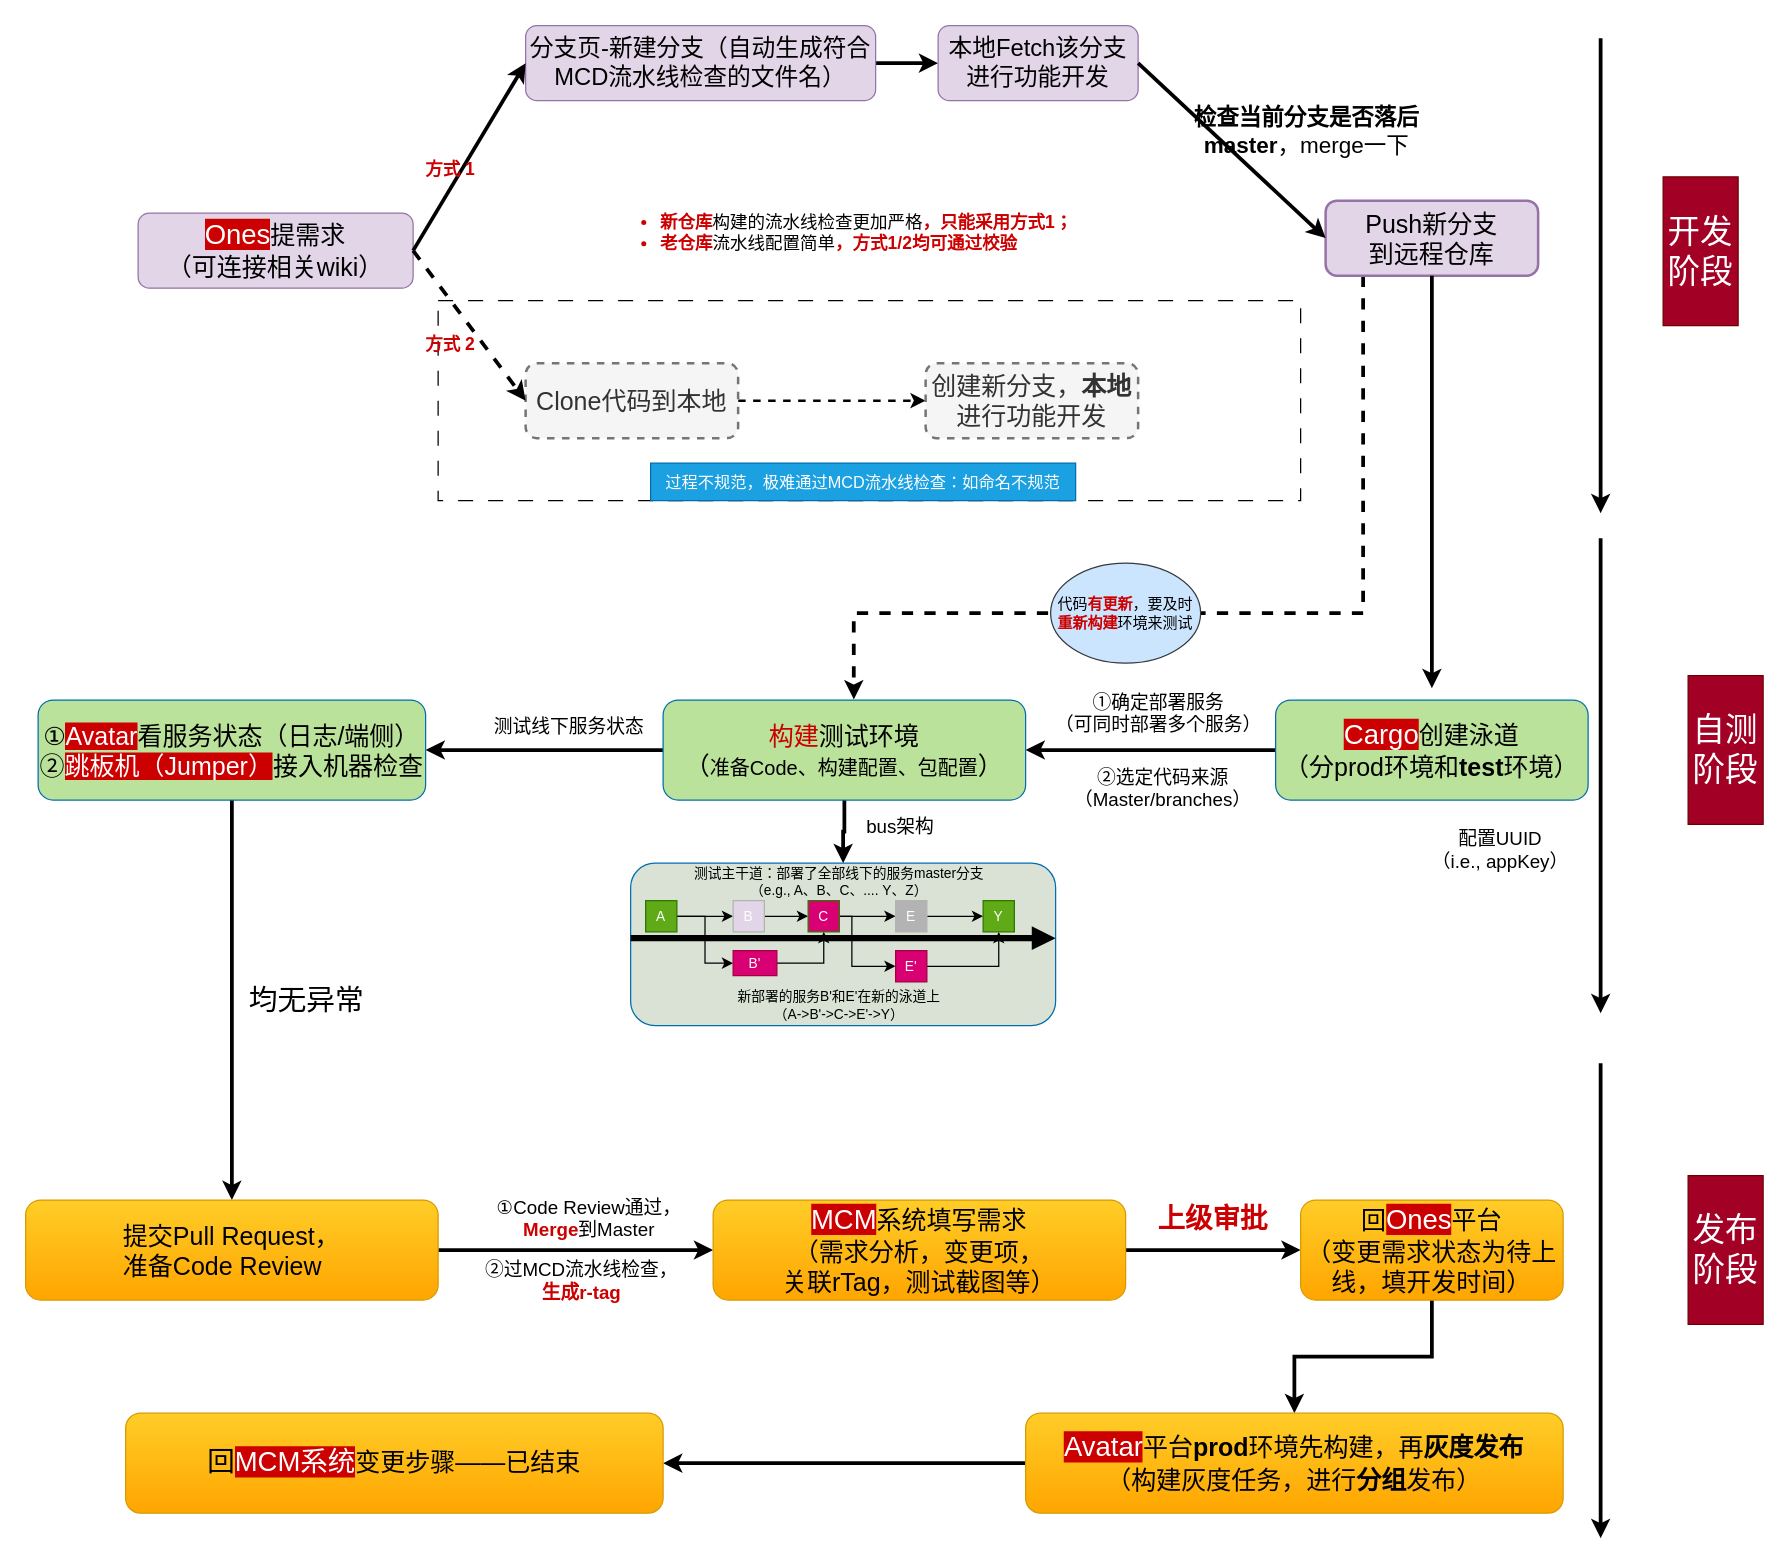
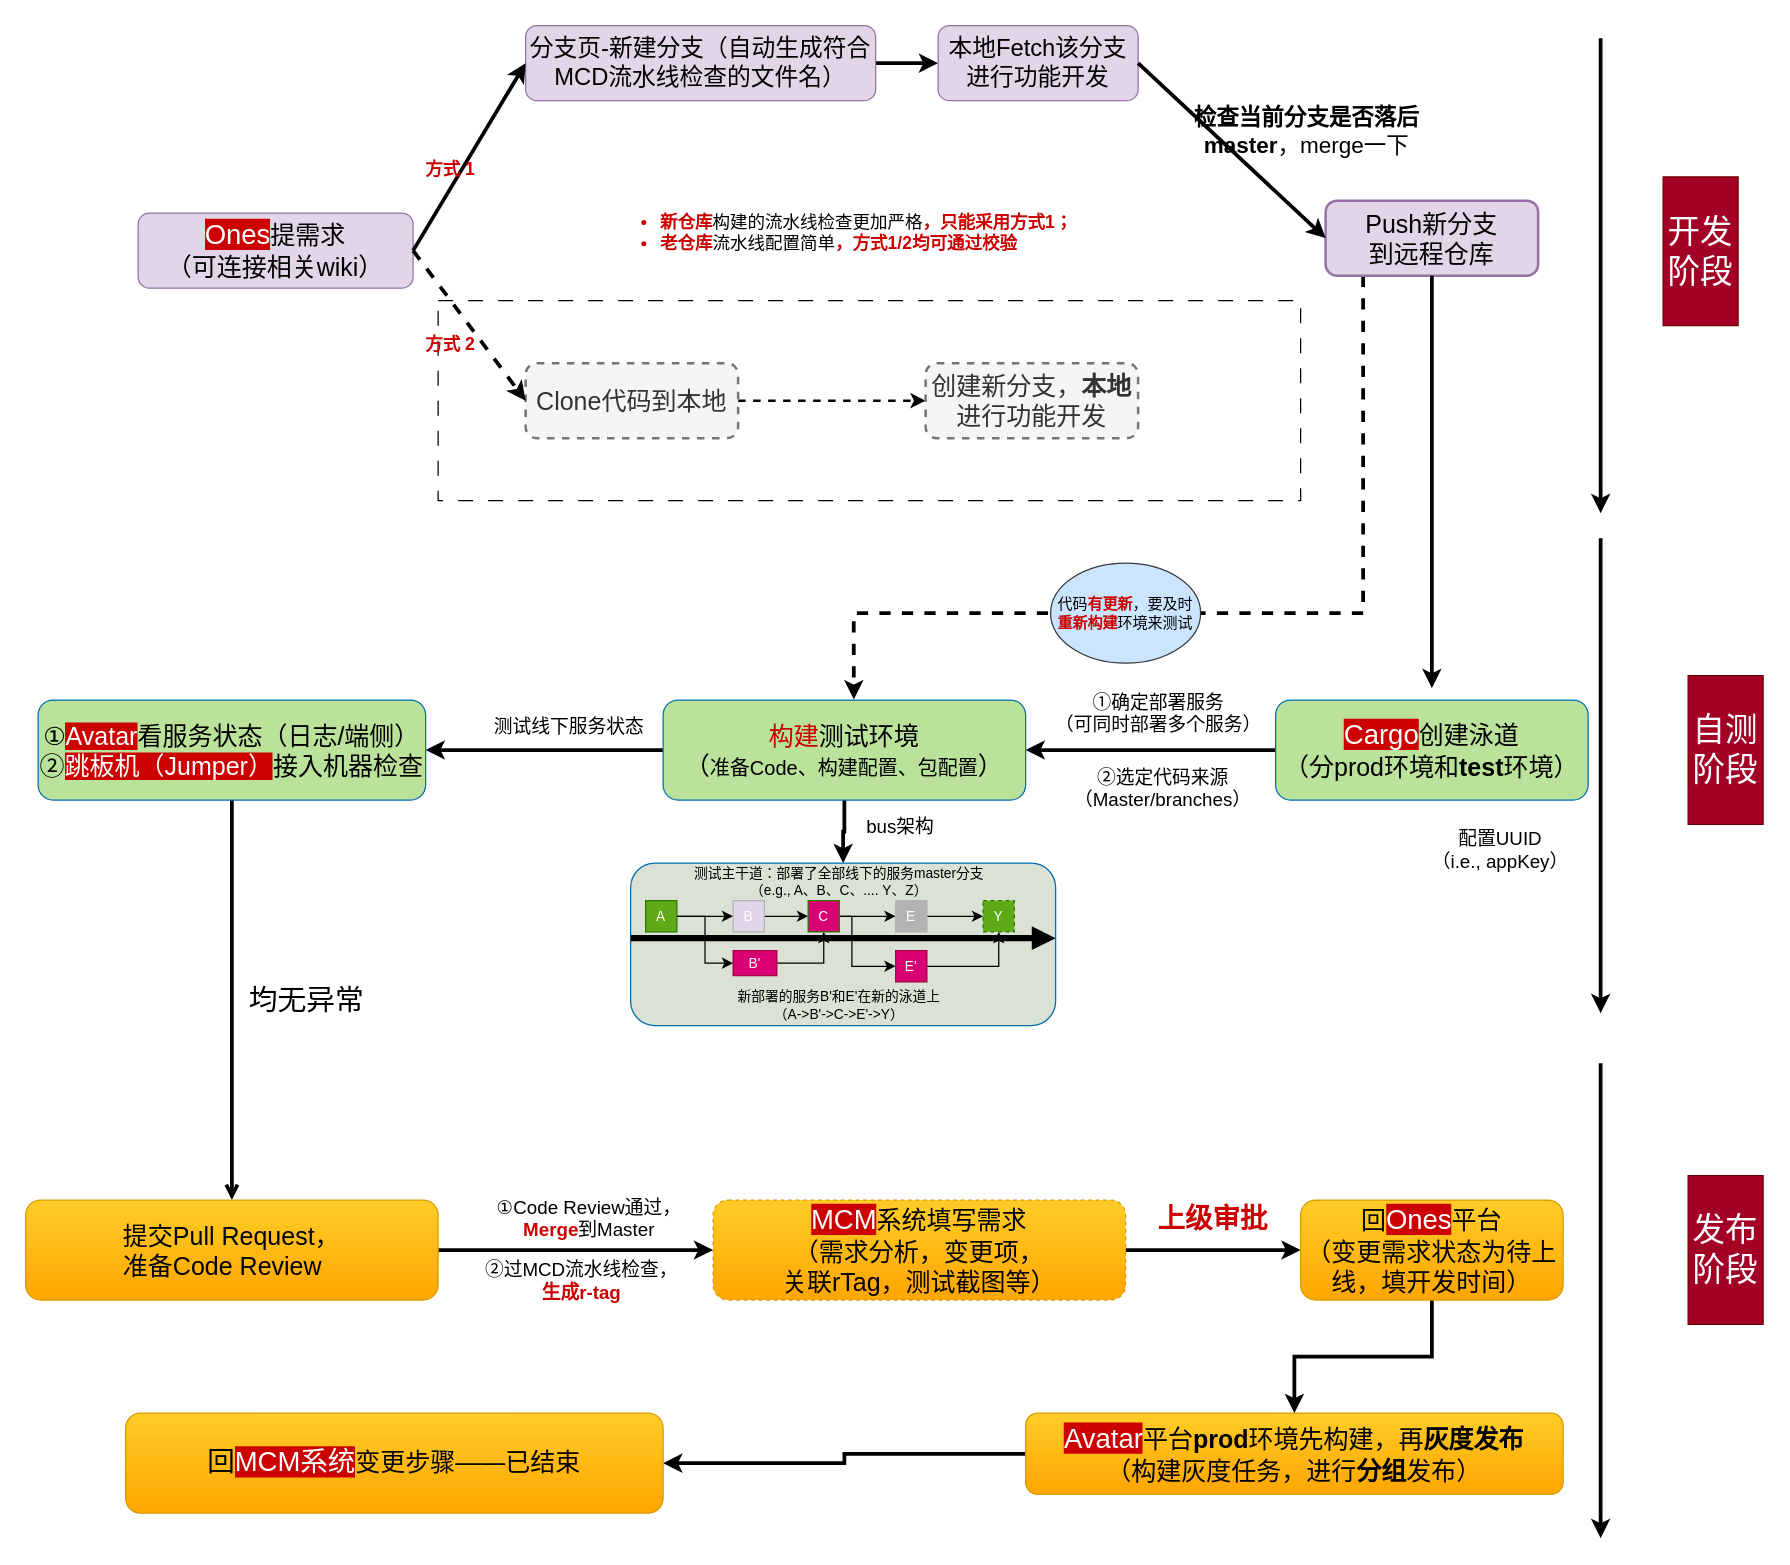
- <mxCell id="15" value="&lt;font style=&quot;font-size: 13px;&quot;&gt;过程不规范，极难通过MCD流水线检查：如命名不规范&lt;/font&gt;" style="text;html=1;strokeColor=#006EAF;fillColor=#1ba1e2;align=center;verticalAlign=middle;whiteSpace=wrap;rounded=0;fontColor=#ffffff;" vertex="1" parent="1"><mxGeometry x="520" y="370" width="340" height="30" as="geometry" /></mxCell>
- <mxCell id="49" value="&lt;span style=&quot;font-size: 11px;&quot;&gt;Y&lt;/span&gt;" style="rounded=0;whiteSpace=wrap;html=1;fillColor=#60a917;fontColor=#ffffff;strokeColor=#2D7600;fontSize=11;" vertex="1" parent="1"><mxGeometry x="786" y="720" width="25" height="25" as="geometry" /></mxCell>
+ <mxCell id="49" value="&lt;span style=&quot;font-size: 11px;&quot;&gt;Y&lt;/span&gt;" style="rounded=0;whiteSpace=wrap;html=1;fillColor=#60a917;fontColor=#ffffff;strokeColor=#2D7600;fontSize=11;dashed=1;" vertex="1" parent="1"><mxGeometry x="786" y="720" width="25" height="25" as="geometry" /></mxCell>
- <mxCell id="55" style="edgeStyle=orthogonalEdgeStyle;rounded=0;orthogonalLoop=1;jettySize=auto;html=1;strokeWidth=3;entryX=0.5;entryY=0;entryDx=0;entryDy=0;" edge="1" parent="1" source="56" target="61"><mxGeometry relative="1" as="geometry"><mxPoint x="185" y="959.5" as="targetPoint" /></mxGeometry></mxCell>
+ <mxCell id="55" style="edgeStyle=orthogonalEdgeStyle;rounded=0;orthogonalLoop=1;jettySize=auto;html=1;strokeWidth=3;entryX=0.5;entryY=0;entryDx=0;entryDy=0;endArrow=open;" edge="1" parent="1" source="56" target="61"><mxGeometry relative="1" as="geometry"><mxPoint x="185" y="959.5" as="targetPoint" /></mxGeometry></mxCell>
- <mxCell id="63" value="&lt;div style=&quot;&quot;&gt;&lt;font color=&quot;#ffffff&quot; style=&quot;font-size: 22px; background-color: rgb(204, 0, 0);&quot;&gt;MCM&lt;/font&gt;&lt;span style=&quot;font-size: 20px;&quot;&gt;系统填写需求&lt;/span&gt;&lt;/div&gt;&lt;div style=&quot;&quot;&gt;&lt;span style=&quot;font-size: 20px;&quot;&gt;（需求分析，变更项，&lt;/span&gt;&lt;/div&gt;&lt;div style=&quot;&quot;&gt;&lt;span style=&quot;font-size: 20px;&quot;&gt;关联rTag，测试截图等）&lt;/span&gt;&lt;/div&gt;" style="rounded=1;whiteSpace=wrap;html=1;fillColor=#ffcd28;strokeColor=#d79b00;gradientColor=#ffa500;gradientDirection=south;align=center;" vertex="1" parent="1"><mxGeometry x="570" y="959.5" width="330" height="80" as="geometry" /></mxCell>
+ <mxCell id="63" value="&lt;div style=&quot;&quot;&gt;&lt;font color=&quot;#ffffff&quot; style=&quot;font-size: 22px; background-color: rgb(204, 0, 0);&quot;&gt;MCM&lt;/font&gt;&lt;span style=&quot;font-size: 20px;&quot;&gt;系统填写需求&lt;/span&gt;&lt;/div&gt;&lt;div style=&quot;&quot;&gt;&lt;span style=&quot;font-size: 20px;&quot;&gt;（需求分析，变更项，&lt;/span&gt;&lt;/div&gt;&lt;div style=&quot;&quot;&gt;&lt;span style=&quot;font-size: 20px;&quot;&gt;关联rTag，测试截图等）&lt;/span&gt;&lt;/div&gt;" style="rounded=1;whiteSpace=wrap;html=1;fillColor=#ffcd28;strokeColor=#d79b00;gradientColor=#ffa500;gradientDirection=south;align=center;dashed=1;" vertex="1" parent="1"><mxGeometry x="570" y="959.5" width="330" height="80" as="geometry" /></mxCell>
- <mxCell id="71" value="&lt;div style=&quot;&quot;&gt;&lt;font color=&quot;#ffffff&quot;&gt;&lt;span style=&quot;font-size: 22px; background-color: rgb(204, 0, 0);&quot;&gt;Avatar&lt;/span&gt;&lt;/font&gt;&lt;span style=&quot;font-size: 20px;&quot;&gt;平台&lt;b&gt;prod&lt;/b&gt;环境先构建，再&lt;b&gt;灰度发布&lt;/b&gt;&lt;/span&gt;&lt;/div&gt;&lt;div style=&quot;&quot;&gt;&lt;span style=&quot;font-size: 20px;&quot;&gt;（构建灰度任务，进行&lt;b&gt;分组&lt;/b&gt;发布）&lt;/span&gt;&lt;/div&gt;" style="rounded=1;whiteSpace=wrap;html=1;fillColor=#ffcd28;strokeColor=#d79b00;gradientColor=#ffa500;gradientDirection=south;align=center;" vertex="1" parent="1"><mxGeometry x="820" y="1130" width="430" height="80" as="geometry" /></mxCell>
+ <mxCell id="71" value="&lt;div style=&quot;&quot;&gt;&lt;font color=&quot;#ffffff&quot;&gt;&lt;span style=&quot;font-size: 22px; background-color: rgb(204, 0, 0);&quot;&gt;Avatar&lt;/span&gt;&lt;/font&gt;&lt;span style=&quot;font-size: 20px;&quot;&gt;平台&lt;b&gt;prod&lt;/b&gt;环境先构建，再&lt;b&gt;灰度发布&lt;/b&gt;&lt;/span&gt;&lt;/div&gt;&lt;div style=&quot;&quot;&gt;&lt;span style=&quot;font-size: 20px;&quot;&gt;（构建灰度任务，进行&lt;b&gt;分组&lt;/b&gt;发布）&lt;/span&gt;&lt;/div&gt;" style="rounded=1;whiteSpace=wrap;html=1;fillColor=#ffcd28;strokeColor=#d79b00;gradientColor=#ffa500;gradientDirection=south;align=center;" vertex="1" parent="1"><mxGeometry x="820" y="1130" width="430" height="65" as="geometry" /></mxCell>
